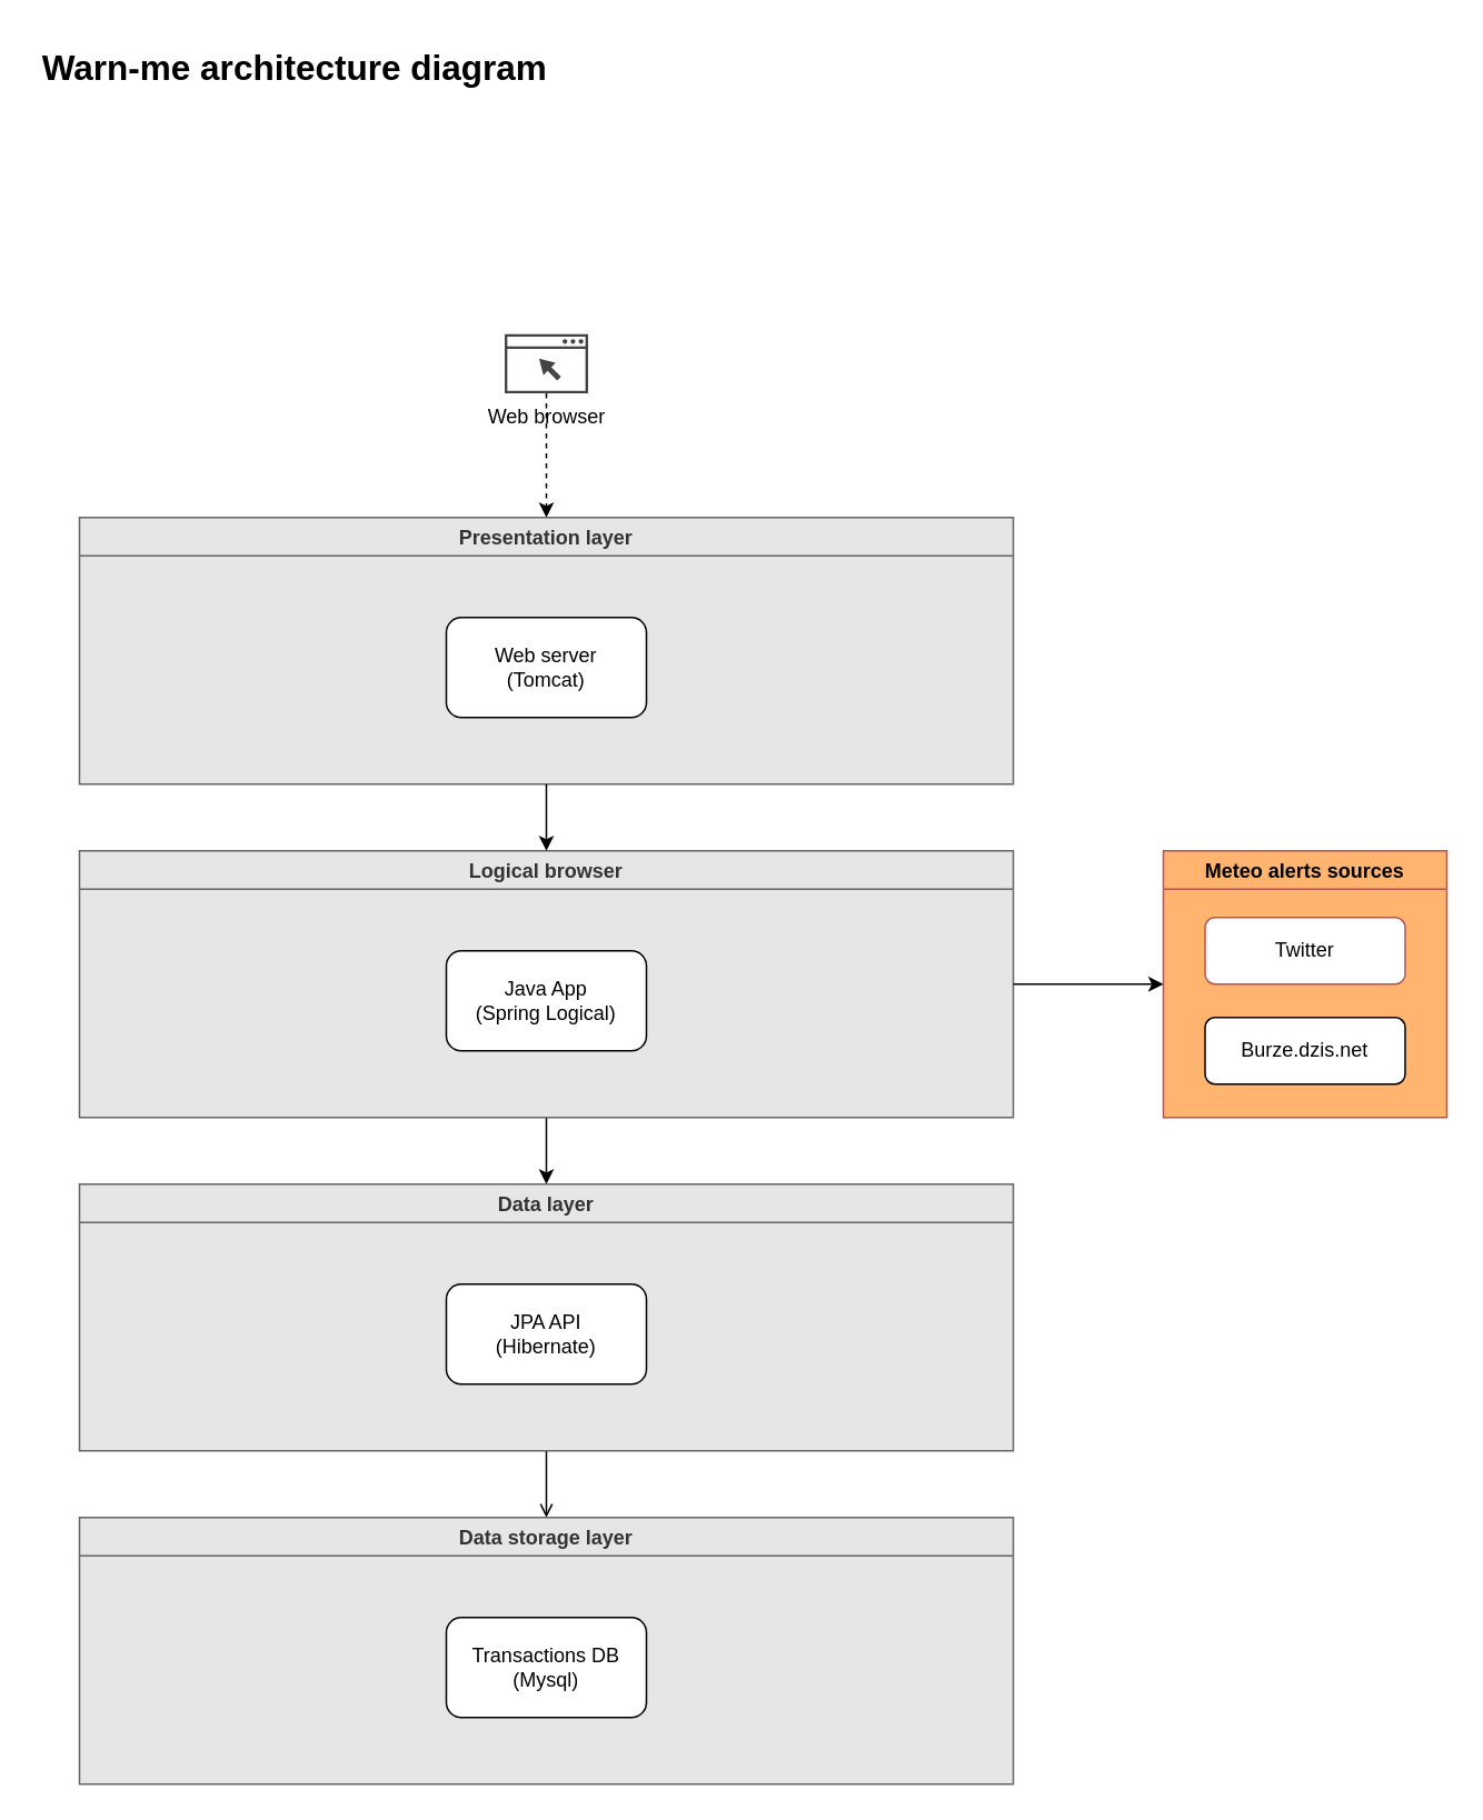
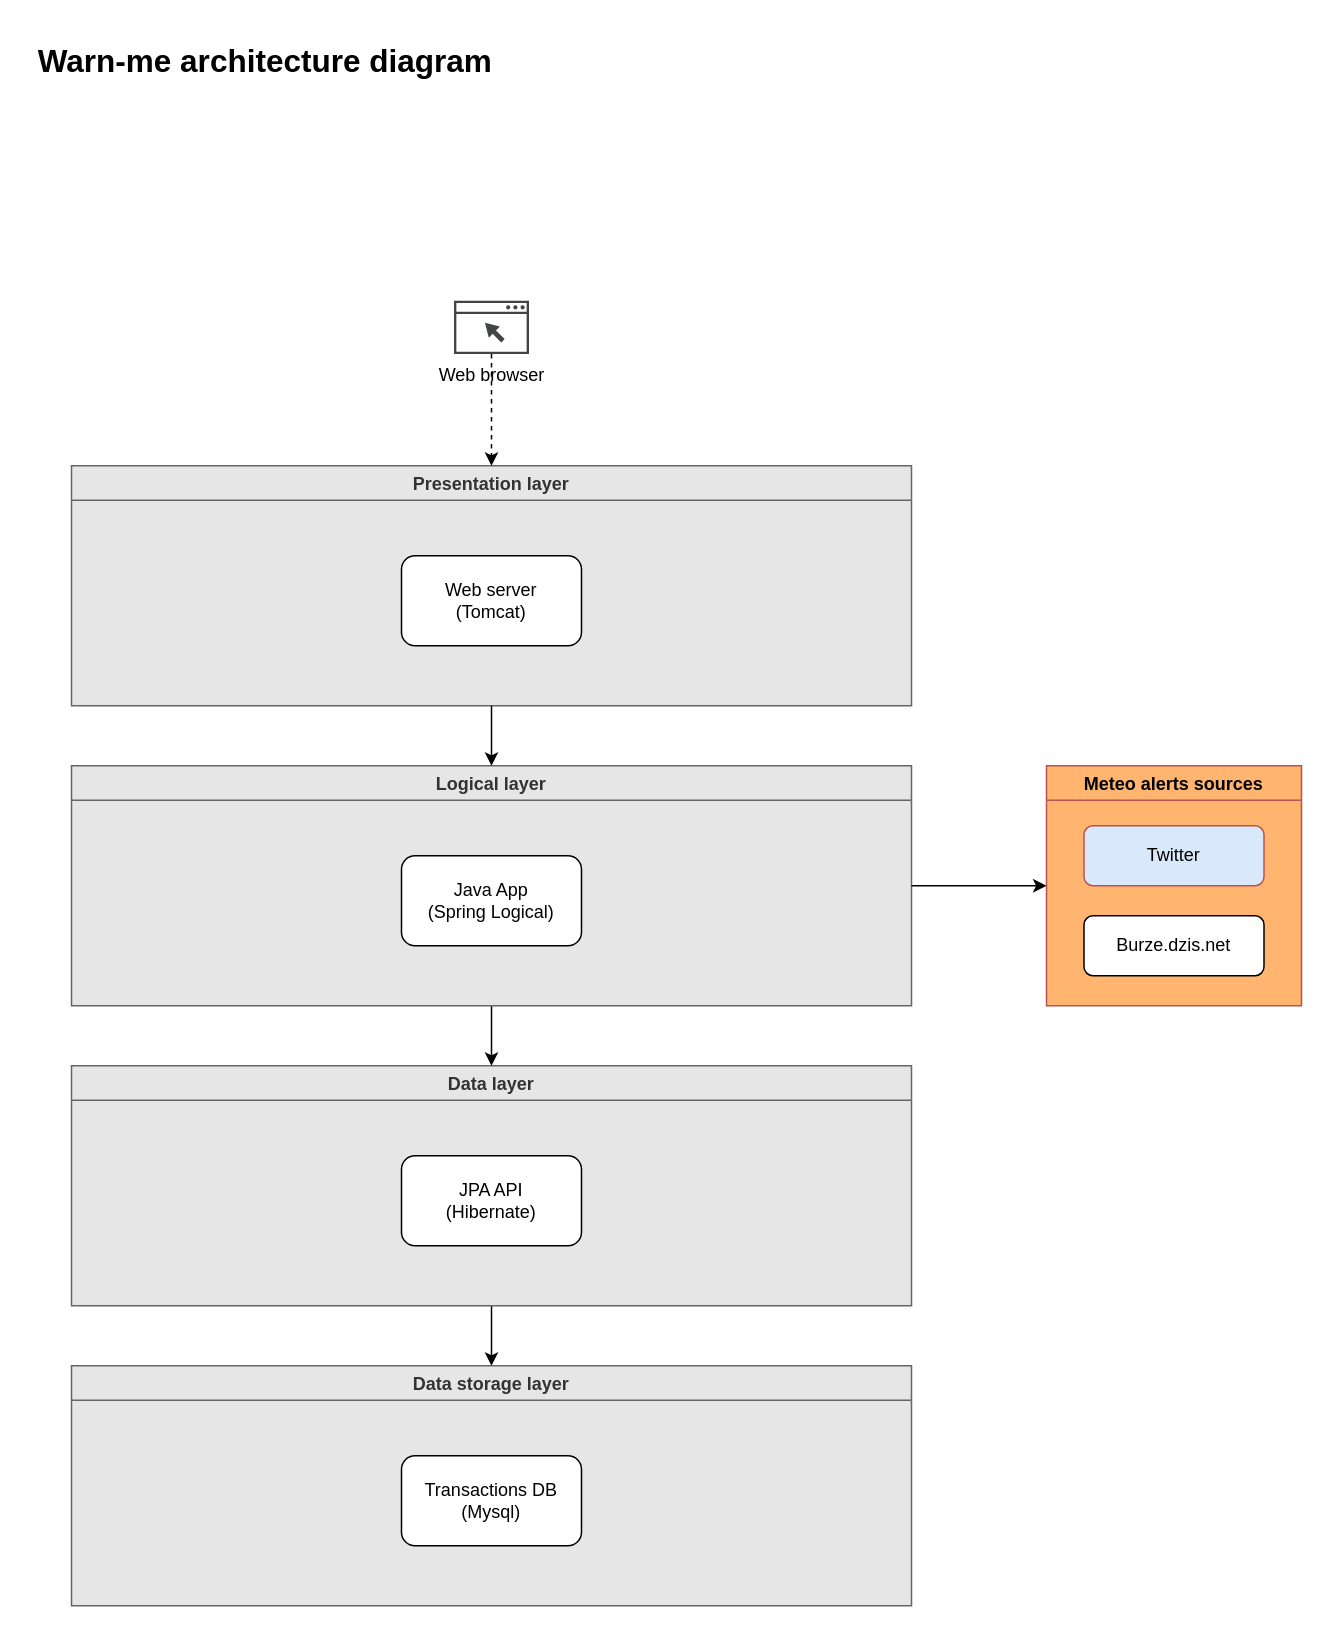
- <mxCell id="15" value="Logical browser" style="swimlane;rounded=0;strokeColor=#666666;fontColor=#333333;swimlaneFillColor=#E6E6E6;fillColor=#E6E6E6;startSize=23;" parent="1" vertex="1"><mxGeometry x="47" y="510" width="560" height="160" as="geometry" /></mxCell>
+ <mxCell id="15" value="Logical layer" style="swimlane;rounded=0;strokeColor=#666666;fontColor=#333333;swimlaneFillColor=#E6E6E6;fillColor=#E6E6E6;startSize=23;" parent="1" vertex="1"><mxGeometry x="47" y="510" width="560" height="160" as="geometry" /></mxCell>
- <mxCell id="4" value="Twitter" style="rounded=1;whiteSpace=wrap;html=1;strokeColor=#b85450;fillColor=#FFFFFF;" parent="2" vertex="1"><mxGeometry x="25" y="40" width="120" height="40" as="geometry" /></mxCell>
+ <mxCell id="4" value="Twitter" style="rounded=1;whiteSpace=wrap;html=1;strokeColor=#b85450;fillColor=#dae8fc;" parent="2" vertex="1"><mxGeometry x="25" y="40" width="120" height="40" as="geometry" /></mxCell>
- <mxCell id="5" style="edgeStyle=orthogonalEdgeStyle;rounded=0;orthogonalLoop=1;jettySize=auto;html=1;entryX=0.5;entryY=0;entryDx=0;entryDy=0;startArrow=none;startFill=0;endArrow=open;" parent="1" source="6" target="10" edge="1"><mxGeometry relative="1" as="geometry" /></mxCell>
+ <mxCell id="5" style="edgeStyle=orthogonalEdgeStyle;rounded=0;orthogonalLoop=1;jettySize=auto;html=1;entryX=0.5;entryY=0;entryDx=0;entryDy=0;startArrow=none;startFill=0;" parent="1" source="6" target="10" edge="1"><mxGeometry relative="1" as="geometry" /></mxCell>
